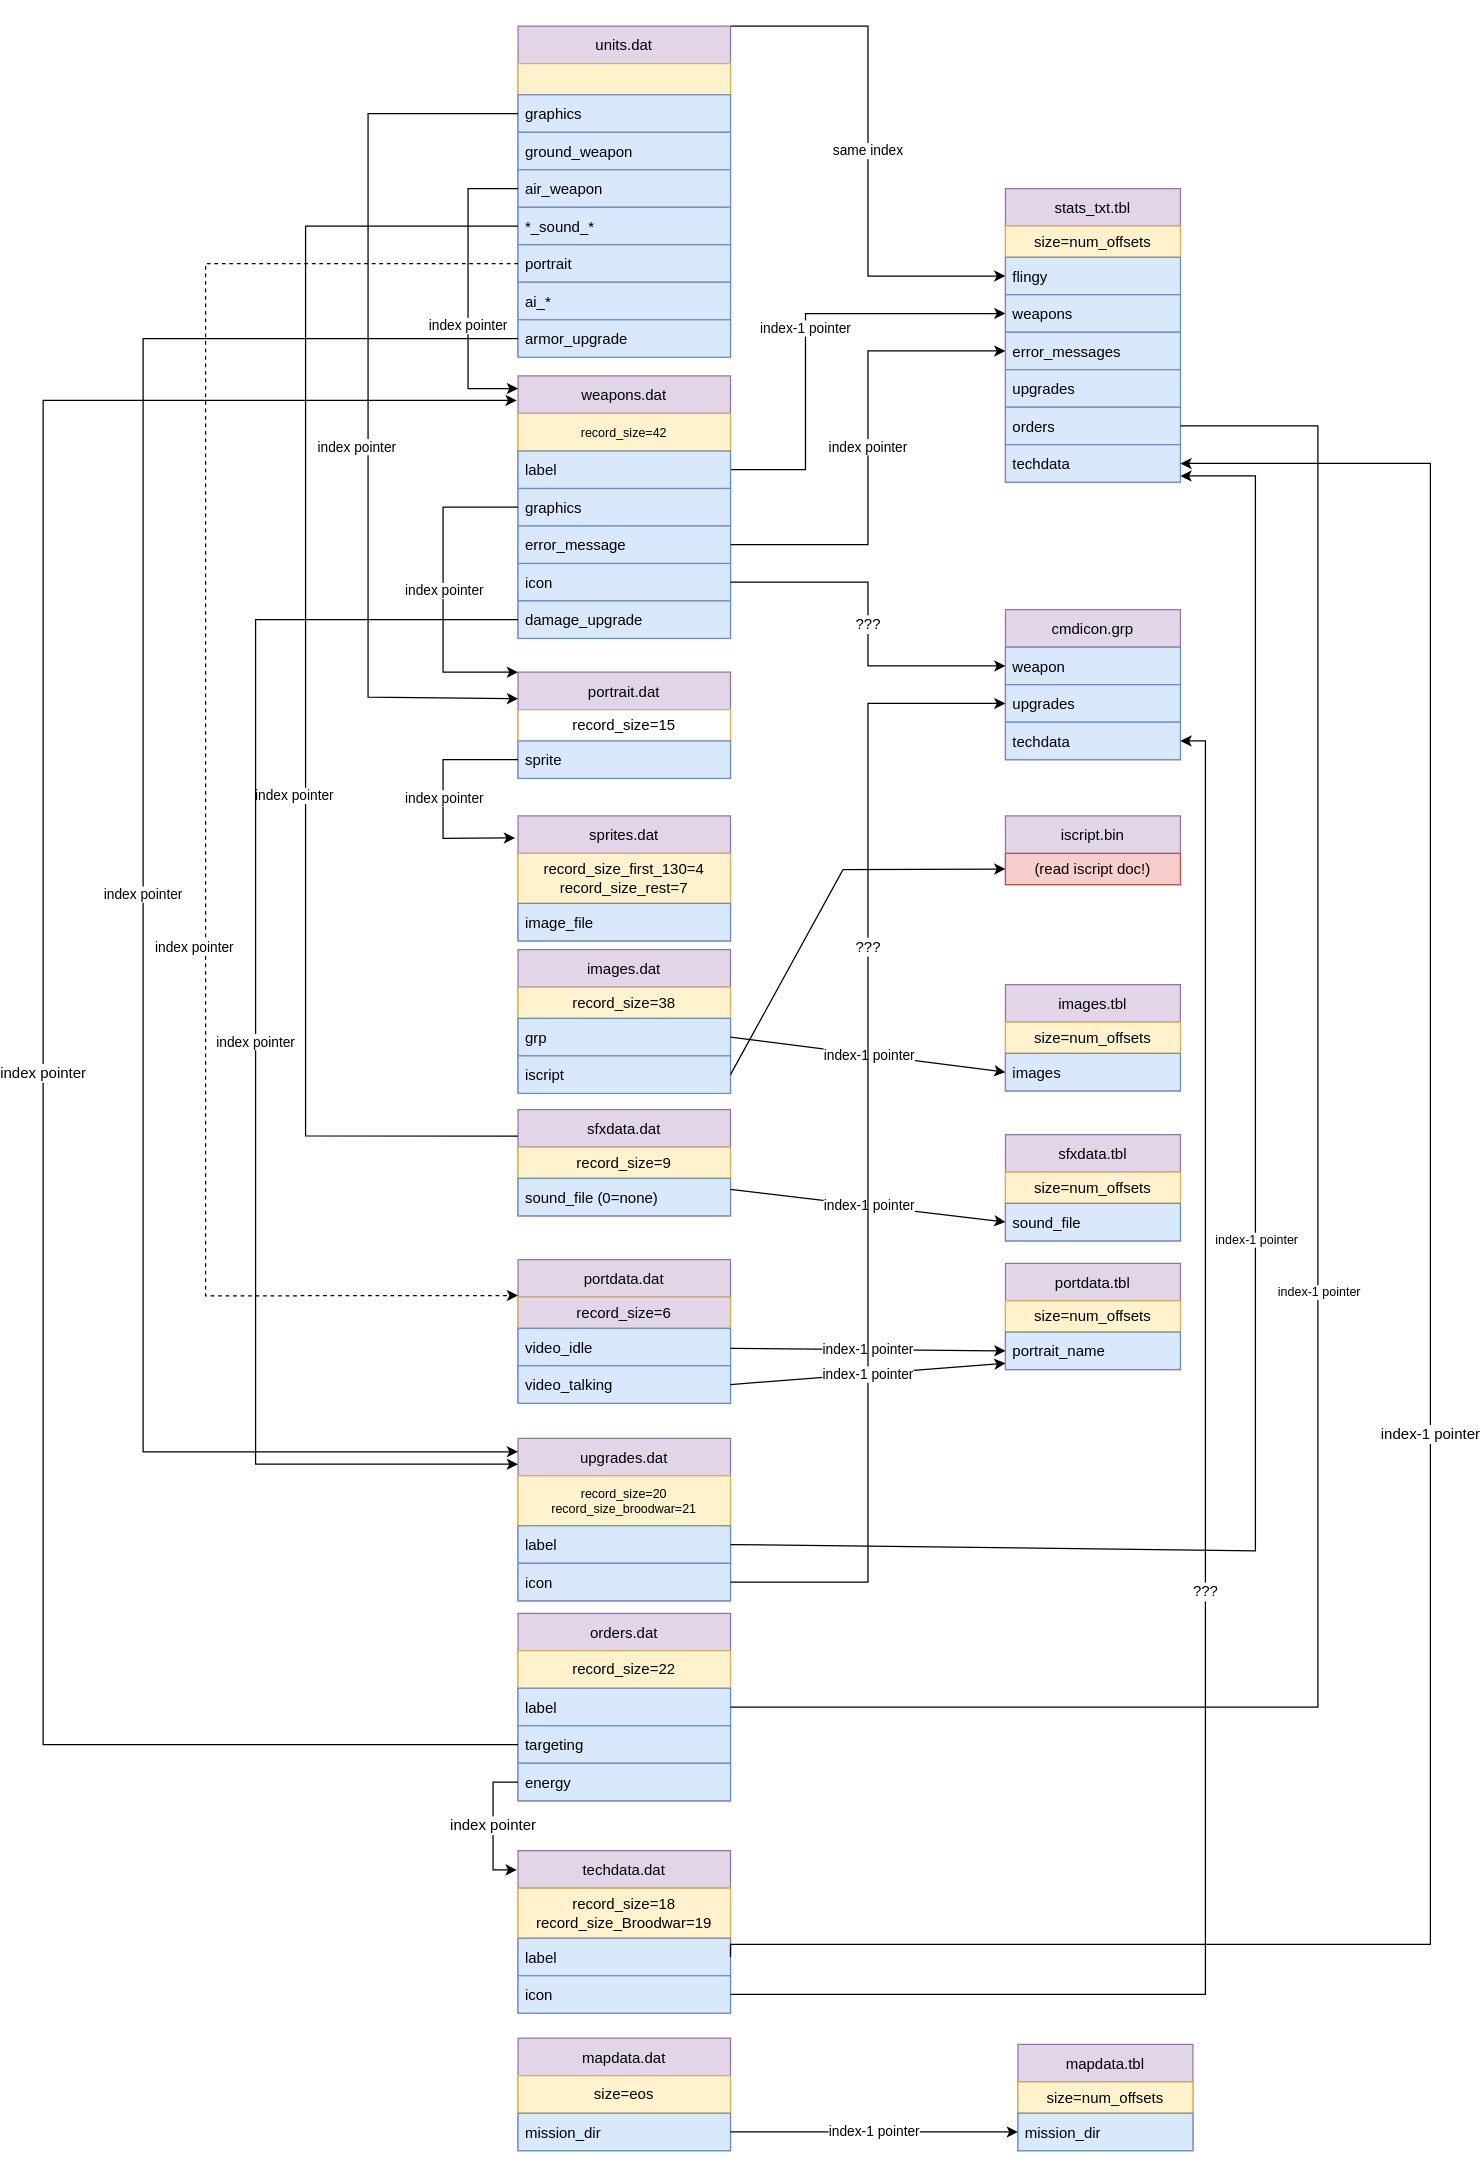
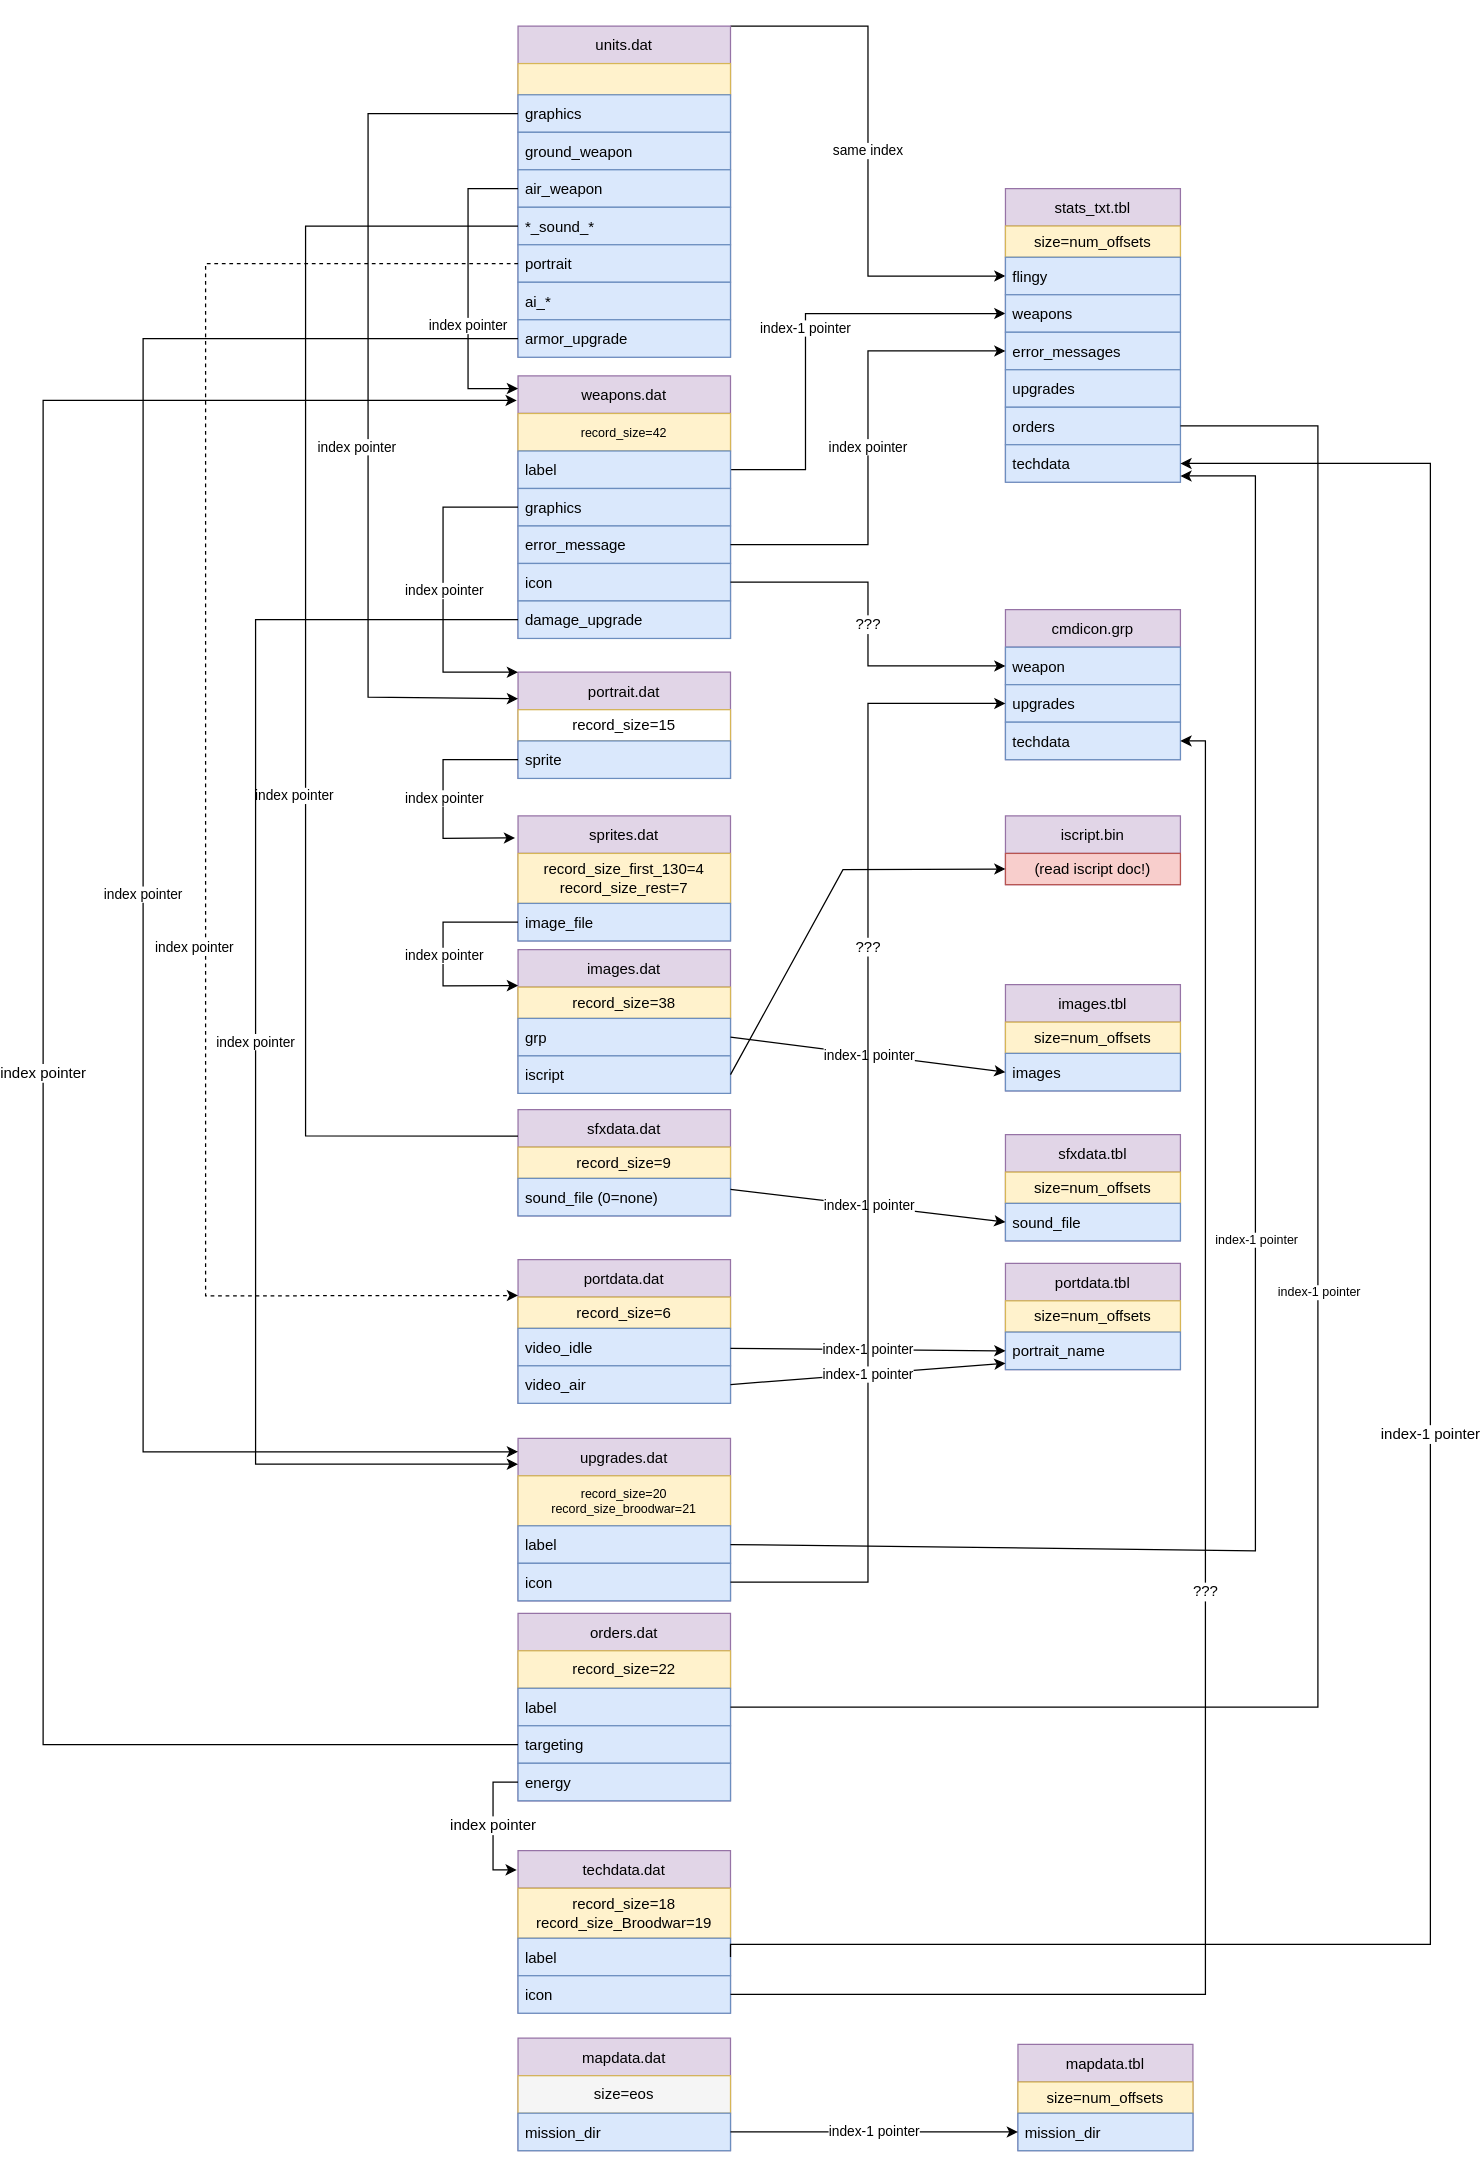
+ <mxCell id="42" value="" style="endArrow=classic;html=1;rounded=0;exitX=0;exitY=0.5;exitDx=0;exitDy=0;entryX=0;entryY=0.25;entryDx=0;entryDy=0;" parent="1" source="25" target="26" edge="1"><mxGeometry relative="1" as="geometry"><mxPoint x="560" y="622" as="sourcePoint" /><mxPoint x="660" y="622" as="targetPoint" /><Array as="points"><mxPoint x="340" y="737" /><mxPoint x="340" y="788" /></Array></mxGeometry></mxCell>
+ <mxCell id="43" value="index pointer" style="edgeLabel;resizable=0;html=1;align=center;verticalAlign=middle;" parent="42" connectable="0" vertex="1"><mxGeometry relative="1" as="geometry" /></mxCell>
- <mxCell id="66" value="record_size=6" style="rounded=0;whiteSpace=wrap;html=1;fillColor=#e1d5e7;strokeColor=#d6b656;" parent="65" vertex="1"><mxGeometry y="30" width="170" height="25" as="geometry" /></mxCell>
+ <mxCell id="66" value="record_size=6" style="rounded=0;whiteSpace=wrap;html=1;fillColor=#fff2cc;strokeColor=#d6b656;" parent="65" vertex="1"><mxGeometry y="30" width="170" height="25" as="geometry" /></mxCell>
- <mxCell id="68" value="video_talking" style="text;strokeColor=#6c8ebf;fillColor=#dae8fc;align=left;verticalAlign=middle;spacingLeft=4;spacingRight=4;overflow=hidden;points=[[0,0.5],[1,0.5]];portConstraint=eastwest;rotatable=0;" parent="65" vertex="1"><mxGeometry y="85" width="170" height="30" as="geometry" /></mxCell>
+ <mxCell id="68" value="video_air" style="text;strokeColor=#6c8ebf;fillColor=#dae8fc;align=left;verticalAlign=middle;spacingLeft=4;spacingRight=4;overflow=hidden;points=[[0,0.5],[1,0.5]];portConstraint=eastwest;rotatable=0;" parent="65" vertex="1"><mxGeometry y="85" width="170" height="30" as="geometry" /></mxCell>
- <mxCell id="100" value="size=eos" style="rounded=0;whiteSpace=wrap;html=1;fillColor=#fff2cc;strokeColor=#d6b656;fontSize=12;" parent="99" vertex="1"><mxGeometry y="30" width="170" height="30" as="geometry" /></mxCell>
+ <mxCell id="100" value="size=eos" style="rounded=0;whiteSpace=wrap;html=1;fillColor=#f5f5f5;strokeColor=#d6b656;fontSize=12;" parent="99" vertex="1"><mxGeometry y="30" width="170" height="30" as="geometry" /></mxCell>
